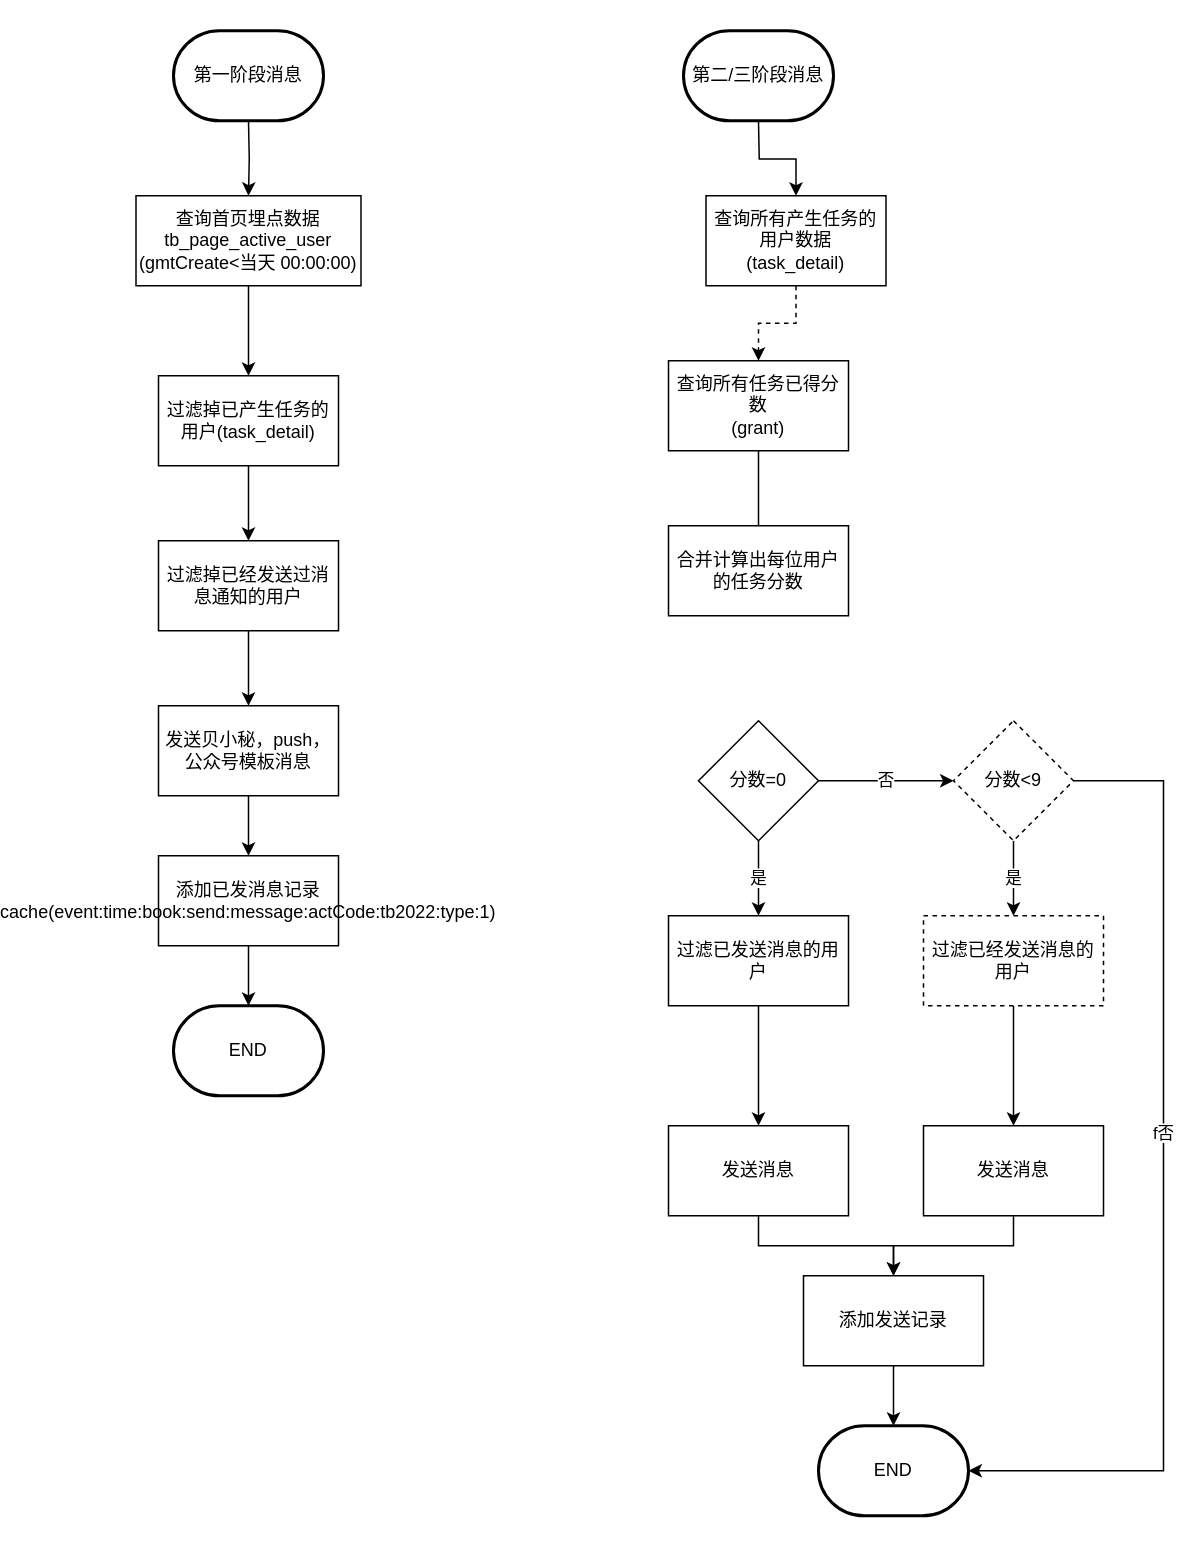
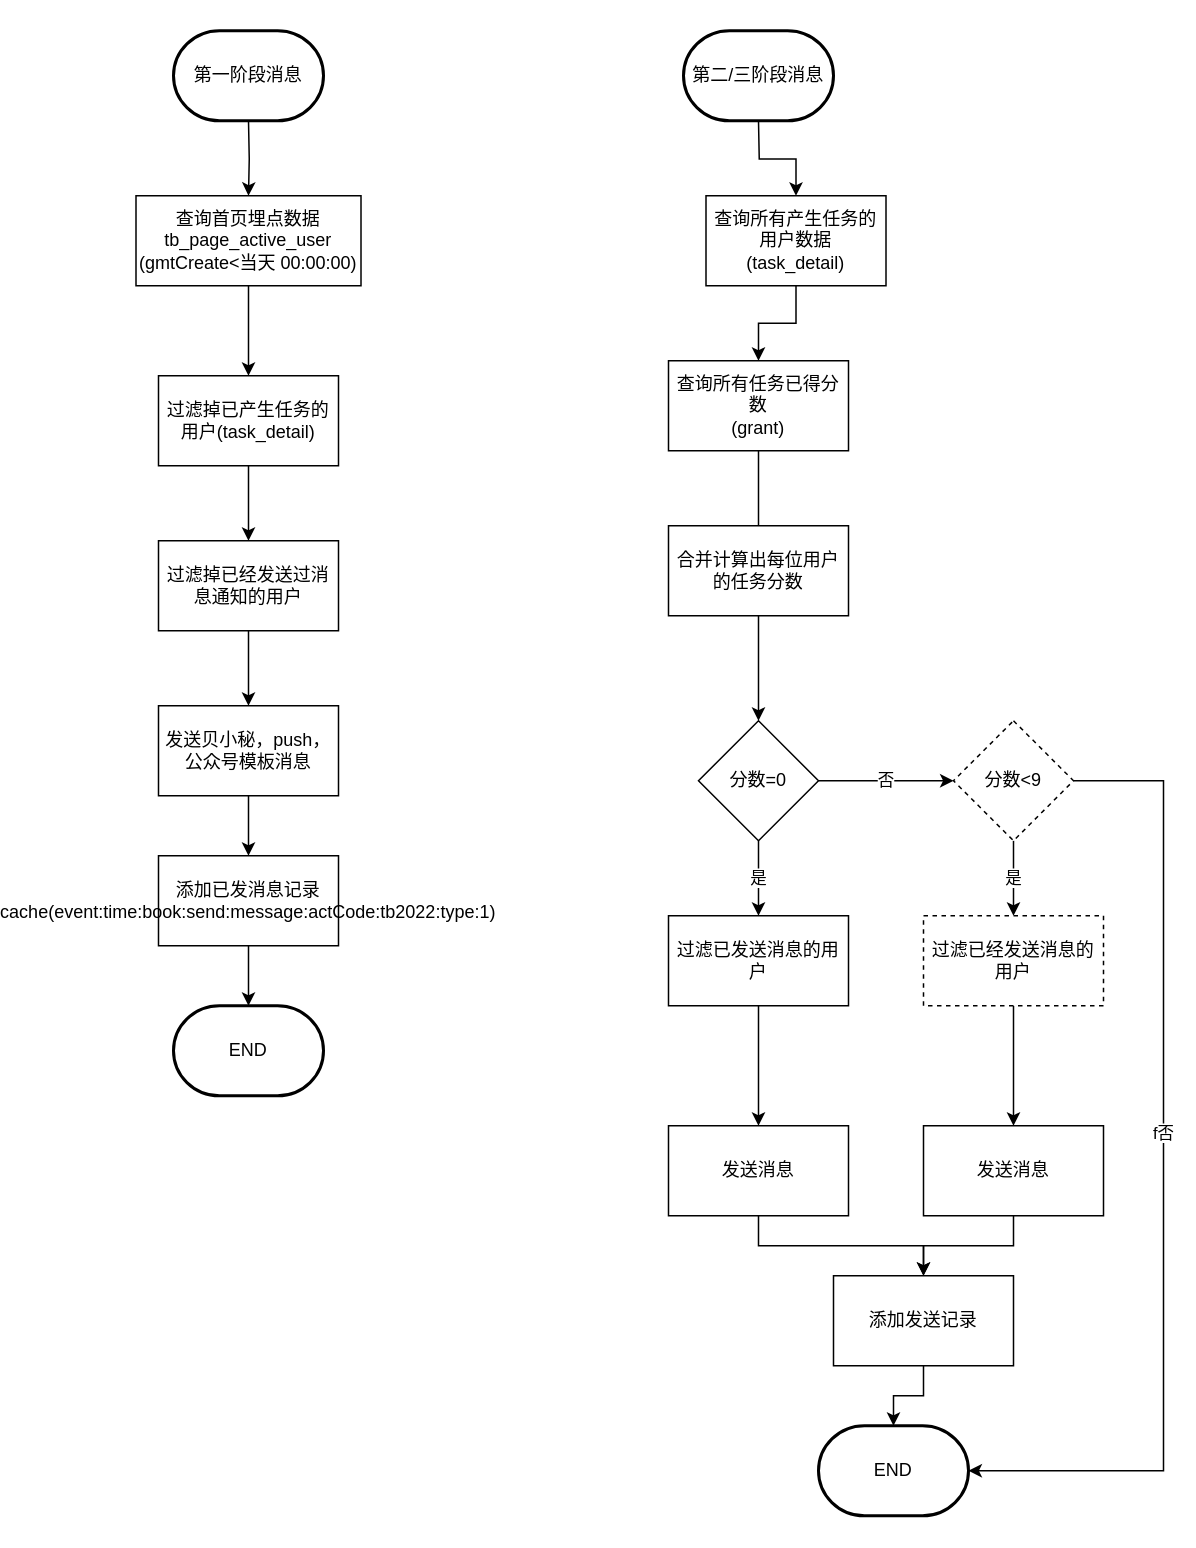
- <mxCell id="14" value="" style="edgeStyle=orthogonalEdgeStyle;rounded=0;orthogonalLoop=1;jettySize=auto;html=1;dashed=1;" edge="1" parent="1" source="15" target="17"><mxGeometry relative="1" as="geometry" /></mxCell>
+ <mxCell id="14" value="" style="edgeStyle=orthogonalEdgeStyle;rounded=0;orthogonalLoop=1;jettySize=auto;html=1;" edge="1" parent="1" source="15" target="17"><mxGeometry relative="1" as="geometry" /></mxCell>
+ <mxCell id="18" value="" style="edgeStyle=orthogonalEdgeStyle;rounded=0;orthogonalLoop=1;jettySize=auto;html=1;" edge="1" parent="1" source="19" target="22"><mxGeometry relative="1" as="geometry" /></mxCell>
- <mxCell id="39" value="添加发送记录" style="whiteSpace=wrap;html=1;rounded=0;" vertex="1" parent="1"><mxGeometry x="465" y="850" width="120" height="60" as="geometry" /></mxCell>
+ <mxCell id="39" value="添加发送记录" style="whiteSpace=wrap;html=1;rounded=0;" vertex="1" parent="1"><mxGeometry x="485" y="850" width="120" height="60" as="geometry" /></mxCell>
